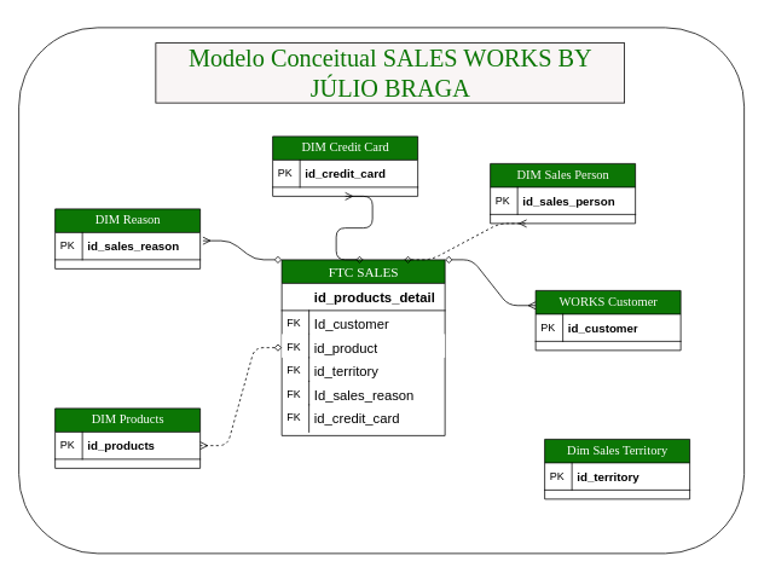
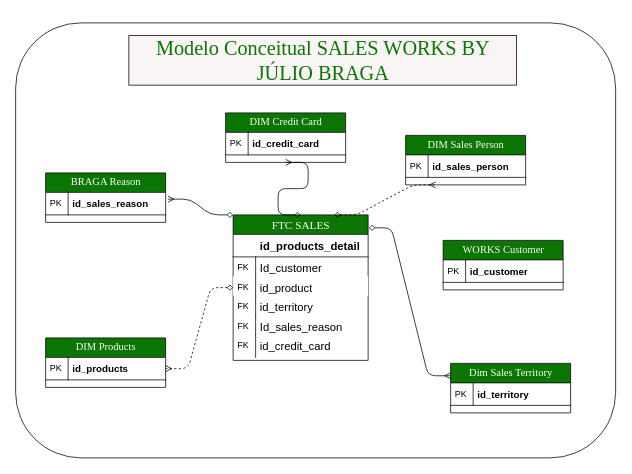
- <mxCell id="15" value="DIM Reason" style="swimlane;html=1;fontStyle=0;childLayout=stackLayout;horizontal=1;startSize=26;fillColor=#0c7605;horizontalStack=0;resizeParent=1;resizeLast=0;collapsible=1;marginBottom=0;swimlaneFillColor=#ffffff;align=center;rounded=0;shadow=0;comic=0;labelBackgroundColor=none;strokeWidth=1;fontFamily=Verdana;fontSize=14;strokeColor=#000000;fontColor=#ffffff;" parent="1" vertex="1"><mxGeometry x="60" y="230" width="160" height="66" as="geometry" /></mxCell>
+ <mxCell id="15" value="BRAGA Reason" style="swimlane;html=1;fontStyle=0;childLayout=stackLayout;horizontal=1;startSize=26;fillColor=#0c7605;horizontalStack=0;resizeParent=1;resizeLast=0;collapsible=1;marginBottom=0;swimlaneFillColor=#ffffff;align=center;rounded=0;shadow=0;comic=0;labelBackgroundColor=none;strokeWidth=1;fontFamily=Verdana;fontSize=14;strokeColor=#000000;fontColor=#ffffff;" parent="1" vertex="1"><mxGeometry x="60" y="230" width="160" height="66" as="geometry" /></mxCell>
- <mxCell id="37" value="" style="edgeStyle=entityRelationEdgeStyle;html=1;endArrow=ERmany;startArrow=diamond;labelBackgroundColor=none;fontFamily=Verdana;fontSize=14;entryX=0;entryY=0.25;exitX=1;exitY=0;startFill=0;entryDx=0;entryDy=0;exitDx=0;exitDy=0;endFill=0;" edge="1" parent="1" source="3" target="26"><mxGeometry width="100" height="100" relative="1" as="geometry"><mxPoint x="500" y="374" as="sourcePoint" /><mxPoint x="610" y="511" as="targetPoint" /></mxGeometry></mxCell>
+ <mxCell id="35" value="" style="edgeStyle=entityRelationEdgeStyle;html=1;endArrow=ERmany;startArrow=diamond;labelBackgroundColor=none;fontFamily=Verdana;fontSize=14;entryX=0;entryY=0.25;exitX=1.006;exitY=0.089;startFill=0;entryDx=0;entryDy=0;exitDx=0;exitDy=0;endFill=0;exitPerimeter=0;" edge="1" parent="1" source="3" target="32"><mxGeometry width="100" height="100" relative="1" as="geometry"><mxPoint x="587" y="425" as="sourcePoint" /><mxPoint x="500" y="261" as="targetPoint" /></mxGeometry></mxCell>
